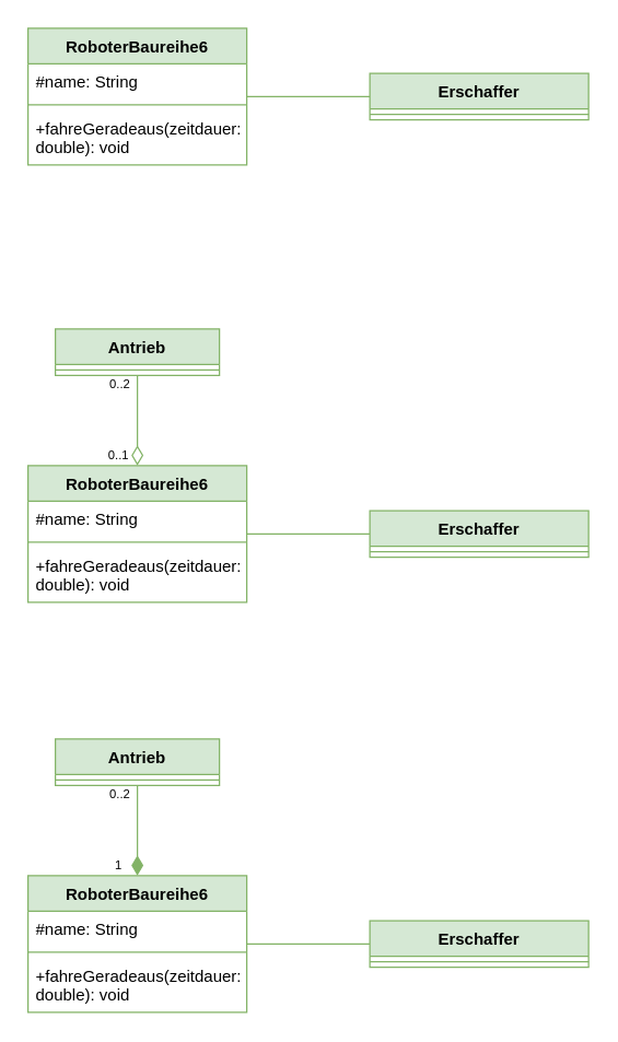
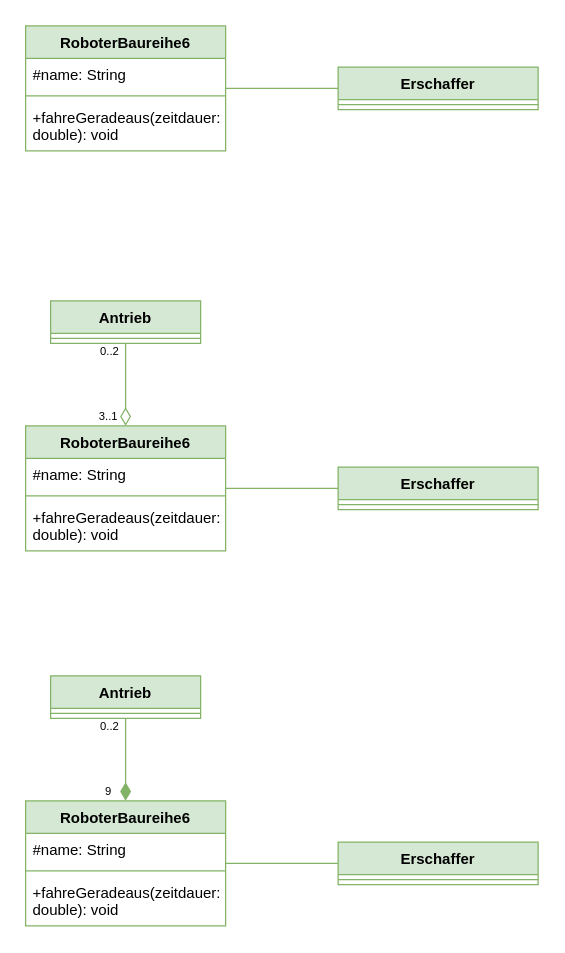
- <mxCell id="20" value="&lt;font style=&quot;font-size: 9px;&quot;&gt;0..1&lt;/font&gt;" style="text;html=1;align=center;verticalAlign=middle;resizable=0;points=[];autosize=1;strokeColor=none;fillColor=none;" vertex="1" parent="1"><mxGeometry x="66" y="317" width="40" height="30" as="geometry" /></mxCell>
+ <mxCell id="20" value="&lt;font style=&quot;font-size: 9px;&quot;&gt;3..1&lt;/font&gt;" style="text;html=1;align=center;verticalAlign=middle;resizable=0;points=[];autosize=1;strokeColor=none;fillColor=none;" vertex="1" parent="1"><mxGeometry x="66" y="317" width="40" height="30" as="geometry" /></mxCell>
- <mxCell id="32" value="&lt;font style=&quot;font-size: 9px;&quot;&gt;1&lt;/font&gt;" style="text;html=1;align=center;verticalAlign=middle;resizable=0;points=[];autosize=1;strokeColor=none;fillColor=none;" vertex="1" parent="1"><mxGeometry x="71" y="617" width="30" height="30" as="geometry" /></mxCell>
+ <mxCell id="32" value="&lt;font style=&quot;font-size: 9px;&quot;&gt;9&lt;/font&gt;" style="text;html=1;align=center;verticalAlign=middle;resizable=0;points=[];autosize=1;strokeColor=none;fillColor=none;" vertex="1" parent="1"><mxGeometry x="71" y="617" width="30" height="30" as="geometry" /></mxCell>
